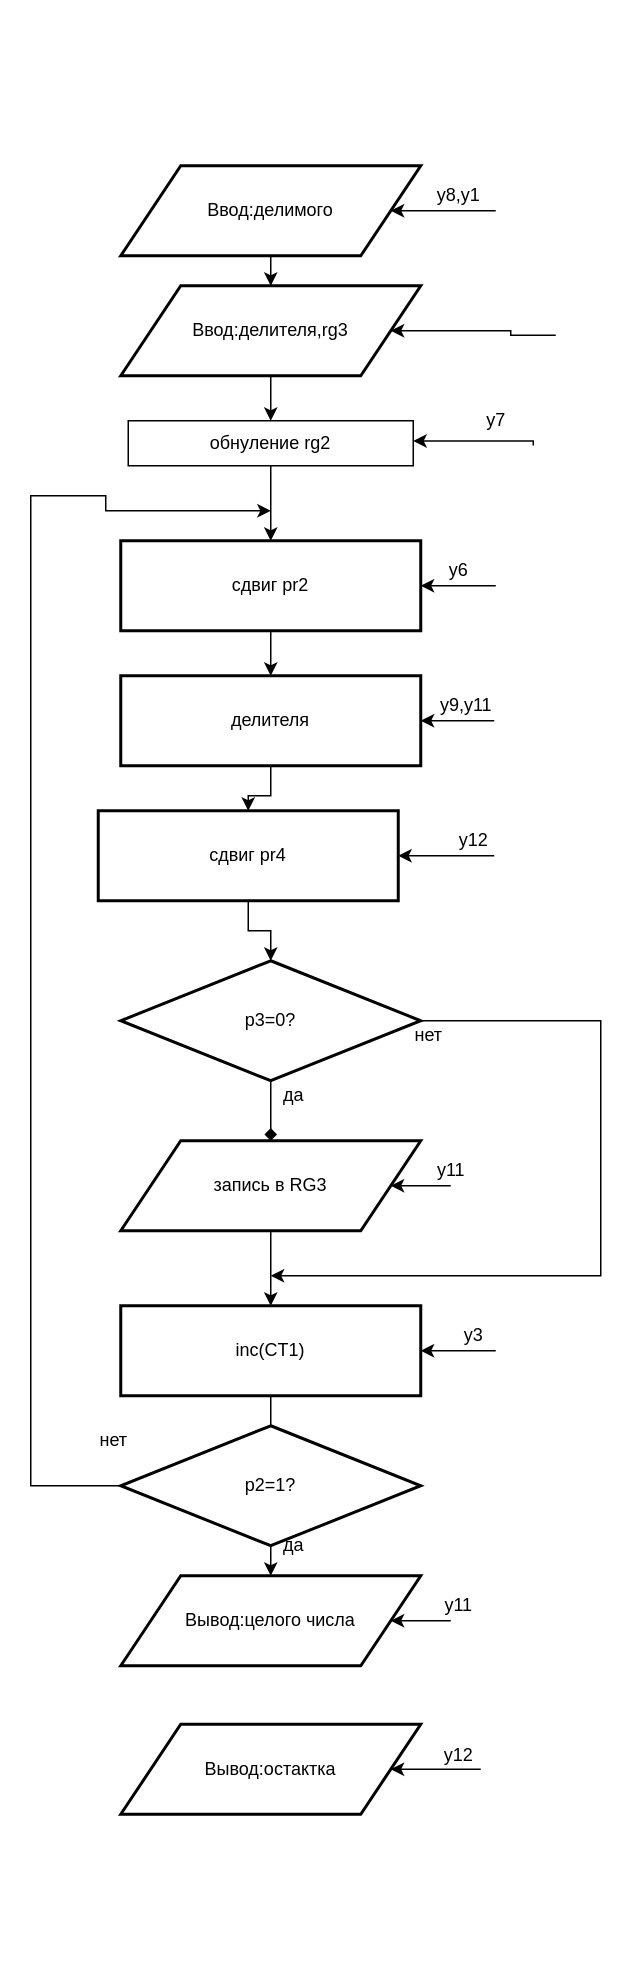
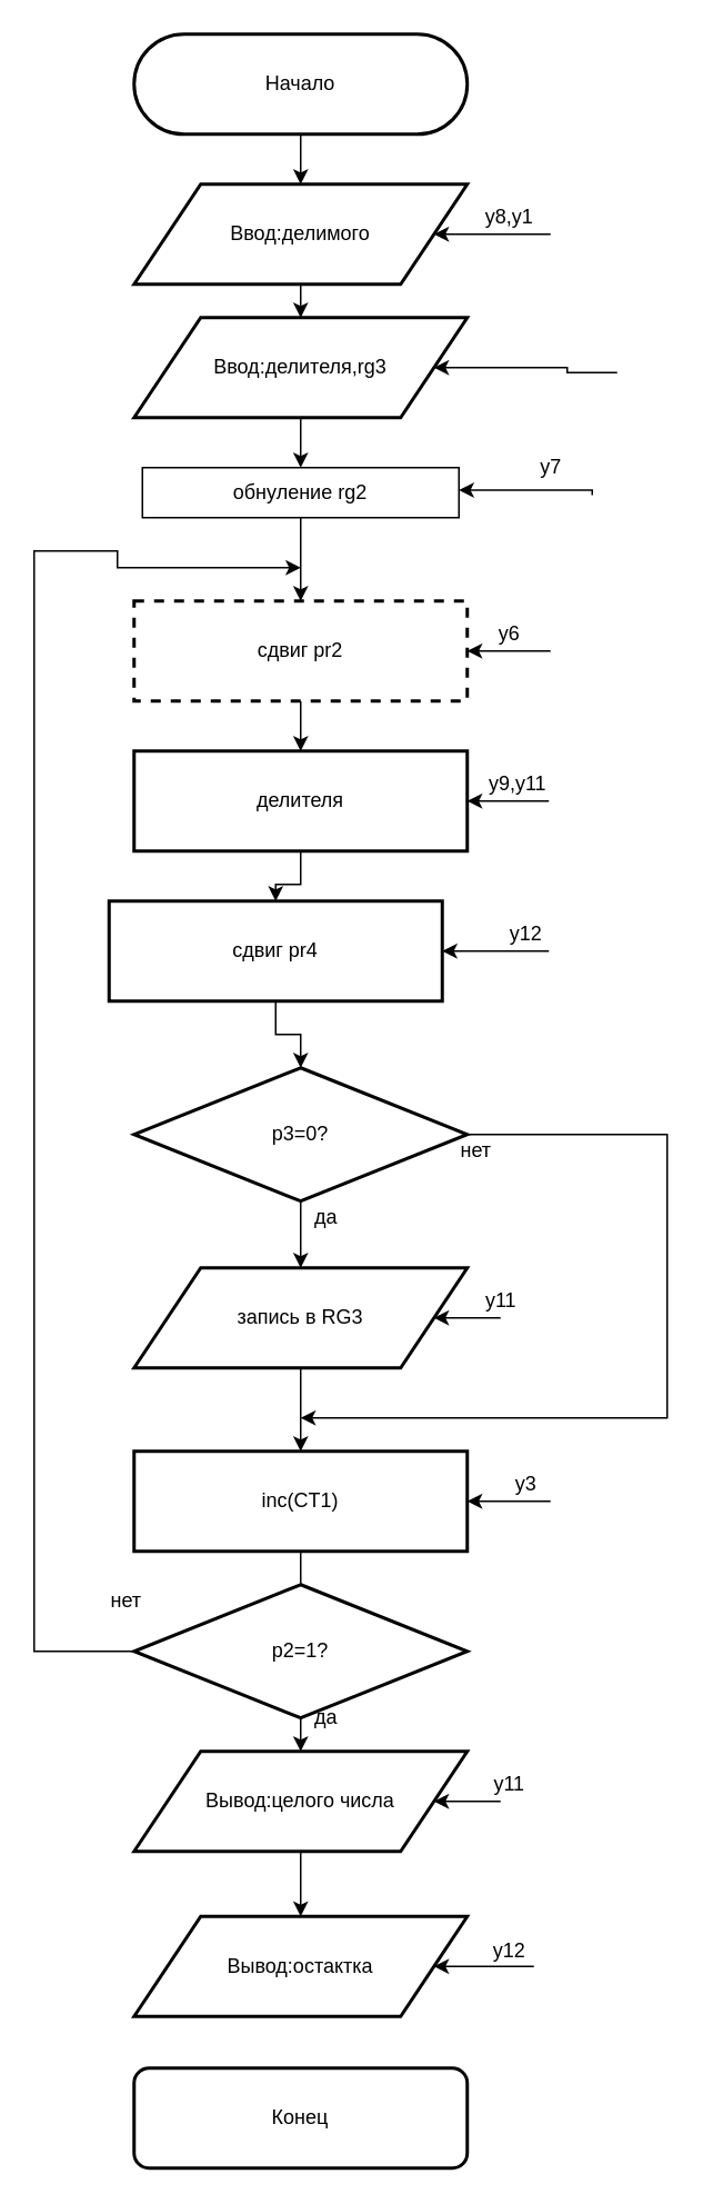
+ <mxCell id="3" value="Начало" style="rounded=1;whiteSpace=wrap;html=1;arcSize=50;strokeWidth=2;" parent="1" vertex="1"><mxGeometry x="80" y="20" width="200" height="60" as="geometry" /></mxCell>
+ <mxCell id="2" style="edgeStyle=orthogonalEdgeStyle;rounded=0;orthogonalLoop=1;jettySize=auto;html=1;exitX=0.5;exitY=1;exitDx=0;exitDy=0;" parent="1" source="3" target="15" edge="1"><mxGeometry relative="1" as="geometry" /></mxCell>
- <mxCell id="6" value="сдвиг pr2" style="rounded=0;whiteSpace=wrap;html=1;strokeWidth=2;" parent="1" vertex="1"><mxGeometry x="80" y="360" width="200" height="60" as="geometry" /></mxCell>
+ <mxCell id="6" value="сдвиг pr2" style="rounded=0;whiteSpace=wrap;html=1;strokeWidth=2;dashed=1;" parent="1" vertex="1"><mxGeometry x="80" y="360" width="200" height="60" as="geometry" /></mxCell>
- <mxCell id="25" style="edgeStyle=orthogonalEdgeStyle;rounded=0;orthogonalLoop=1;jettySize=auto;html=1;exitX=0.5;exitY=1;exitDx=0;exitDy=0;endArrow=diamond;" parent="1" source="27" target="20" edge="1"><mxGeometry relative="1" as="geometry" /></mxCell>
+ <mxCell id="25" style="edgeStyle=orthogonalEdgeStyle;rounded=0;orthogonalLoop=1;jettySize=auto;html=1;exitX=0.5;exitY=1;exitDx=0;exitDy=0;" parent="1" source="27" target="20" edge="1"><mxGeometry relative="1" as="geometry" /></mxCell>
+ <mxCell id="32" value="" style="edgeStyle=orthogonalEdgeStyle;rounded=0;orthogonalLoop=1;jettySize=auto;html=1;" parent="1" source="34" target="36" edge="1"><mxGeometry relative="1" as="geometry" /></mxCell>
+ <mxCell id="37" value="Конец" style="rounded=1;whiteSpace=wrap;html=1;strokeWidth=2;" parent="1" vertex="1"><mxGeometry x="80" y="1240" width="200" height="60" as="geometry" /></mxCell>
